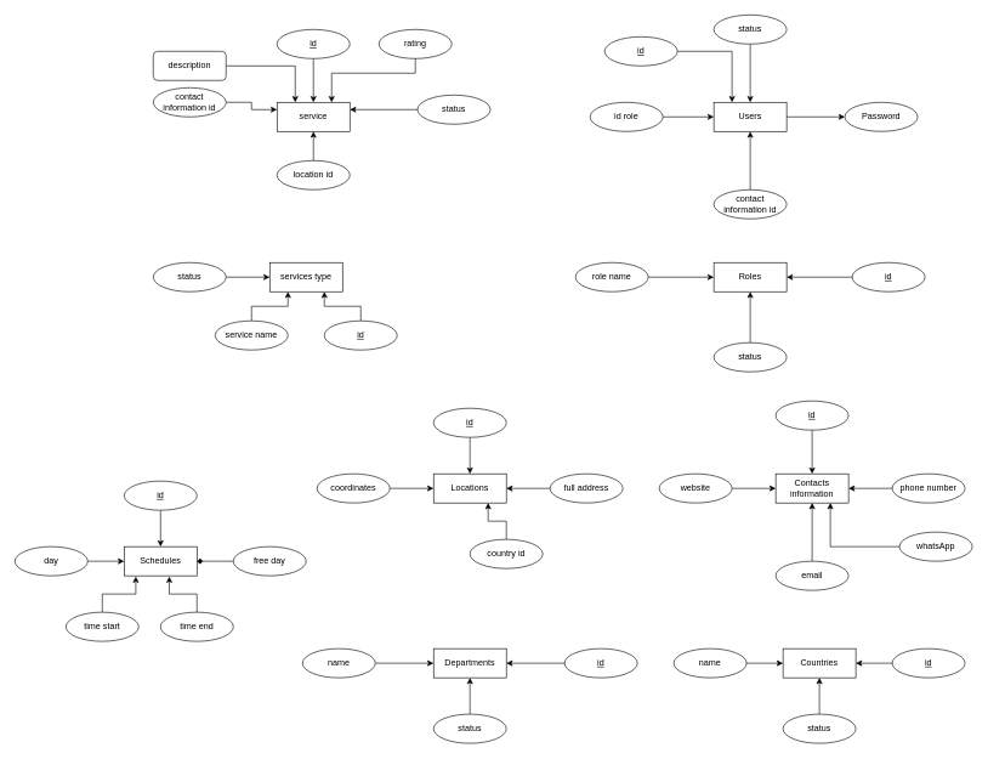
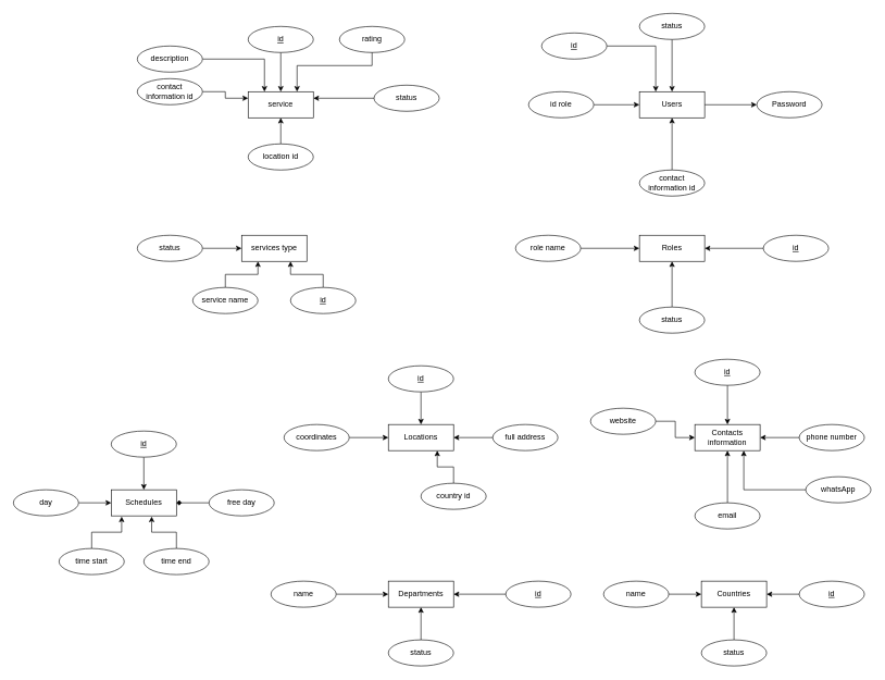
- <mxCell id="11" value="description" style="whiteSpace=wrap;html=1;align=center;rounded=1;" parent="1" vertex="1"><mxGeometry x="210" y="70" width="100" height="40" as="geometry" /></mxCell>
+ <mxCell id="11" value="description" style="ellipse;whiteSpace=wrap;html=1;align=center;" parent="1" vertex="1"><mxGeometry x="210" y="70" width="100" height="40" as="geometry" /></mxCell>
- <mxCell id="51" value="website" style="ellipse;whiteSpace=wrap;html=1;align=center;" parent="1" vertex="1"><mxGeometry x="905" y="650" width="100" height="40" as="geometry" /></mxCell>
+ <mxCell id="51" value="website" style="ellipse;whiteSpace=wrap;html=1;align=center;" parent="1" vertex="1"><mxGeometry x="905" y="625" width="100" height="40" as="geometry" /></mxCell>
